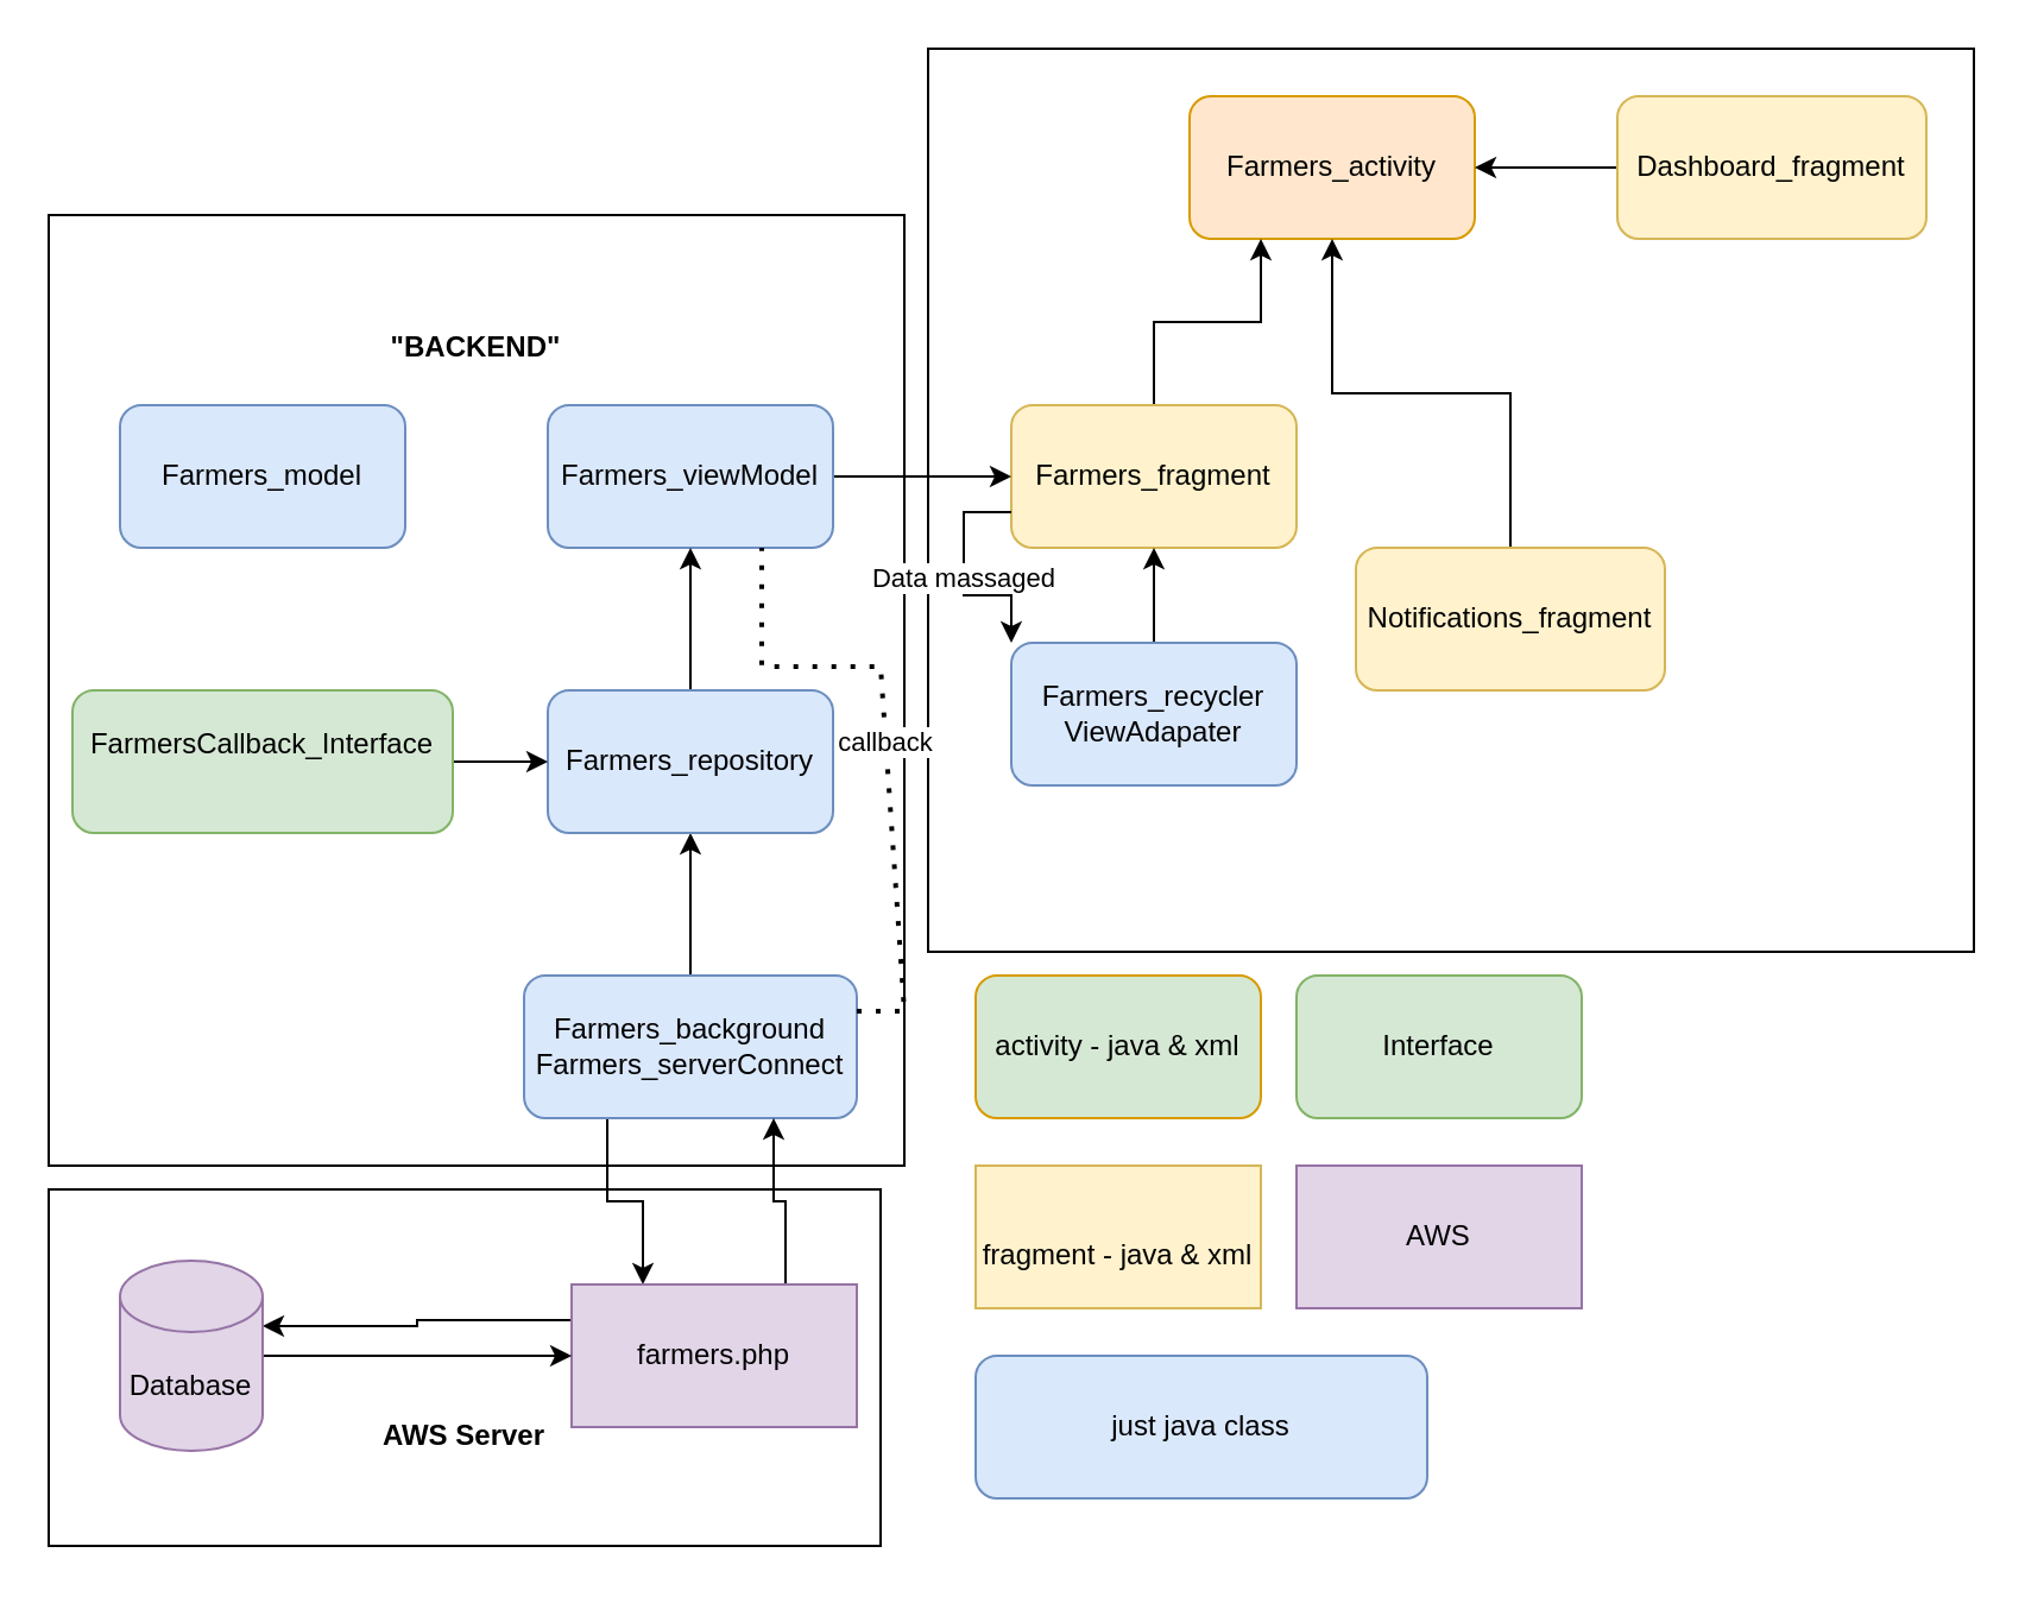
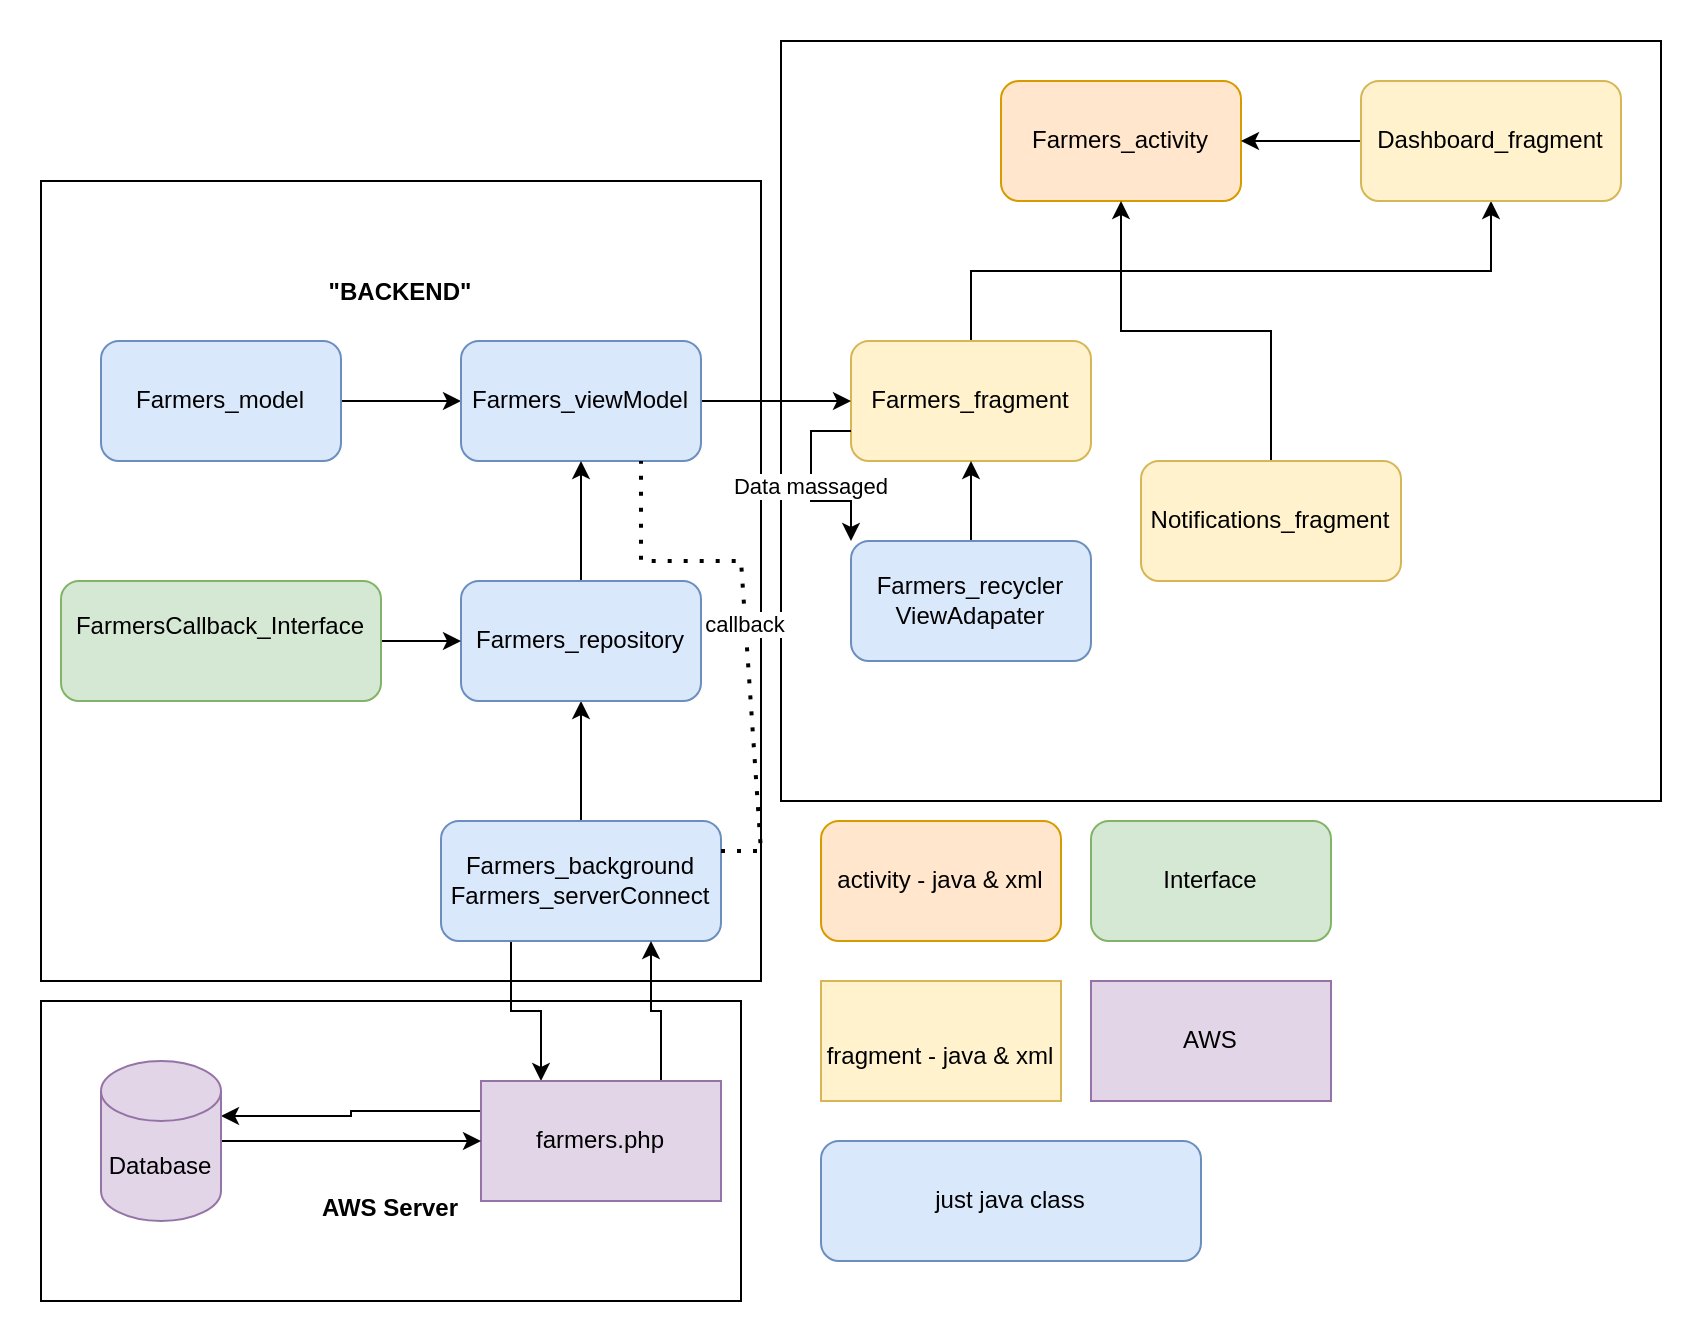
- <mxCell id="8" style="edgeStyle=orthogonalEdgeStyle;rounded=0;orthogonalLoop=1;jettySize=auto;html=1;exitX=0.5;exitY=0;exitDx=0;exitDy=0;entryX=0.25;entryY=1;entryDx=0;entryDy=0;" parent="1" source="9" target="7" edge="1"><mxGeometry relative="1" as="geometry" /></mxCell>
+ <mxCell id="8" style="edgeStyle=orthogonalEdgeStyle;rounded=0;orthogonalLoop=1;jettySize=auto;html=1;exitX=0.5;exitY=0;exitDx=0;exitDy=0;" parent="1" source="9" target="28" edge="1"><mxGeometry relative="1" as="geometry" /></mxCell>
+ <mxCell id="5" style="edgeStyle=orthogonalEdgeStyle;rounded=0;orthogonalLoop=1;jettySize=auto;html=1;exitX=1;exitY=0.5;exitDx=0;exitDy=0;entryX=0;entryY=0.5;entryDx=0;entryDy=0;" parent="1" source="6" target="12" edge="1"><mxGeometry relative="1" as="geometry" /></mxCell>
- <mxCell id="31" value="activity - java &amp;amp; xml" style="rounded=1;whiteSpace=wrap;html=1;fillColor=#d5e8d4;strokeColor=#d79b00;" parent="1" vertex="1"><mxGeometry x="410" y="410" width="120" height="60" as="geometry" /></mxCell>
+ <mxCell id="31" value="activity - java &amp;amp; xml" style="rounded=1;whiteSpace=wrap;html=1;fillColor=#ffe6cc;strokeColor=#d79b00;" parent="1" vertex="1"><mxGeometry x="410" y="410" width="120" height="60" as="geometry" /></mxCell>
